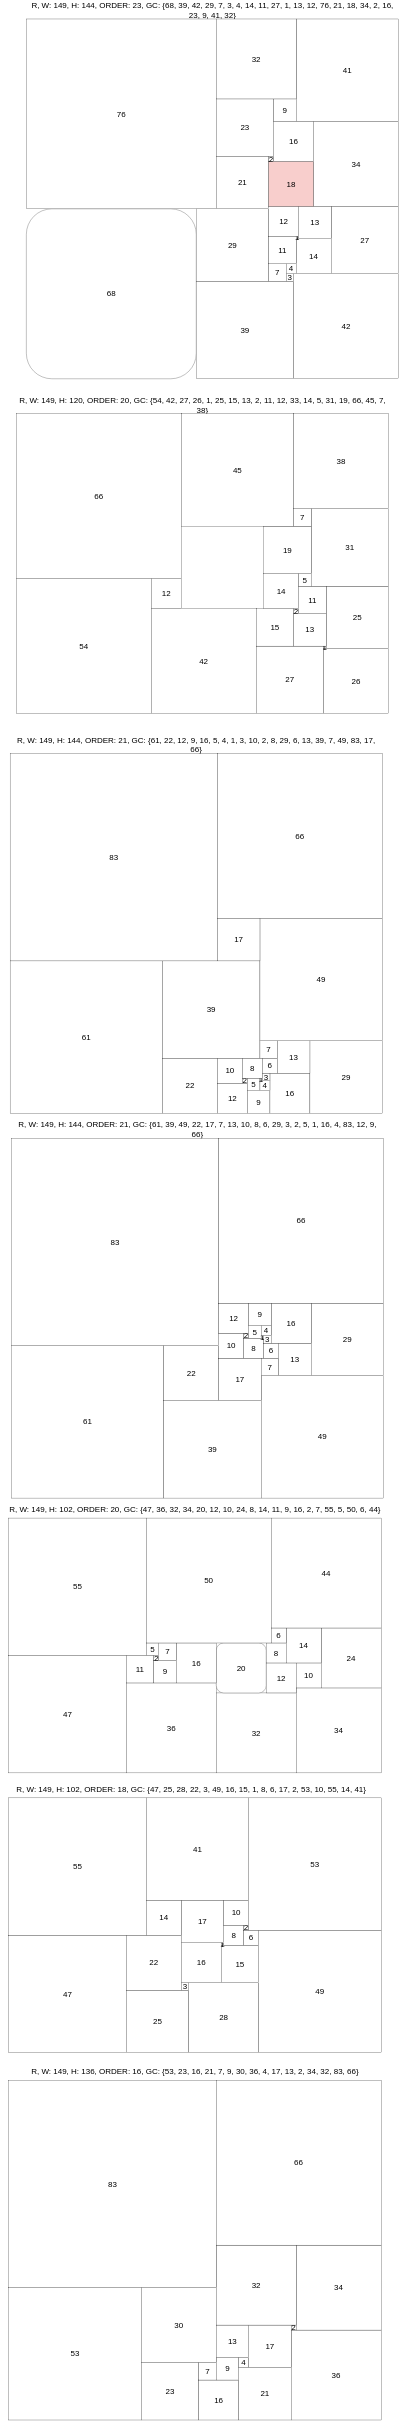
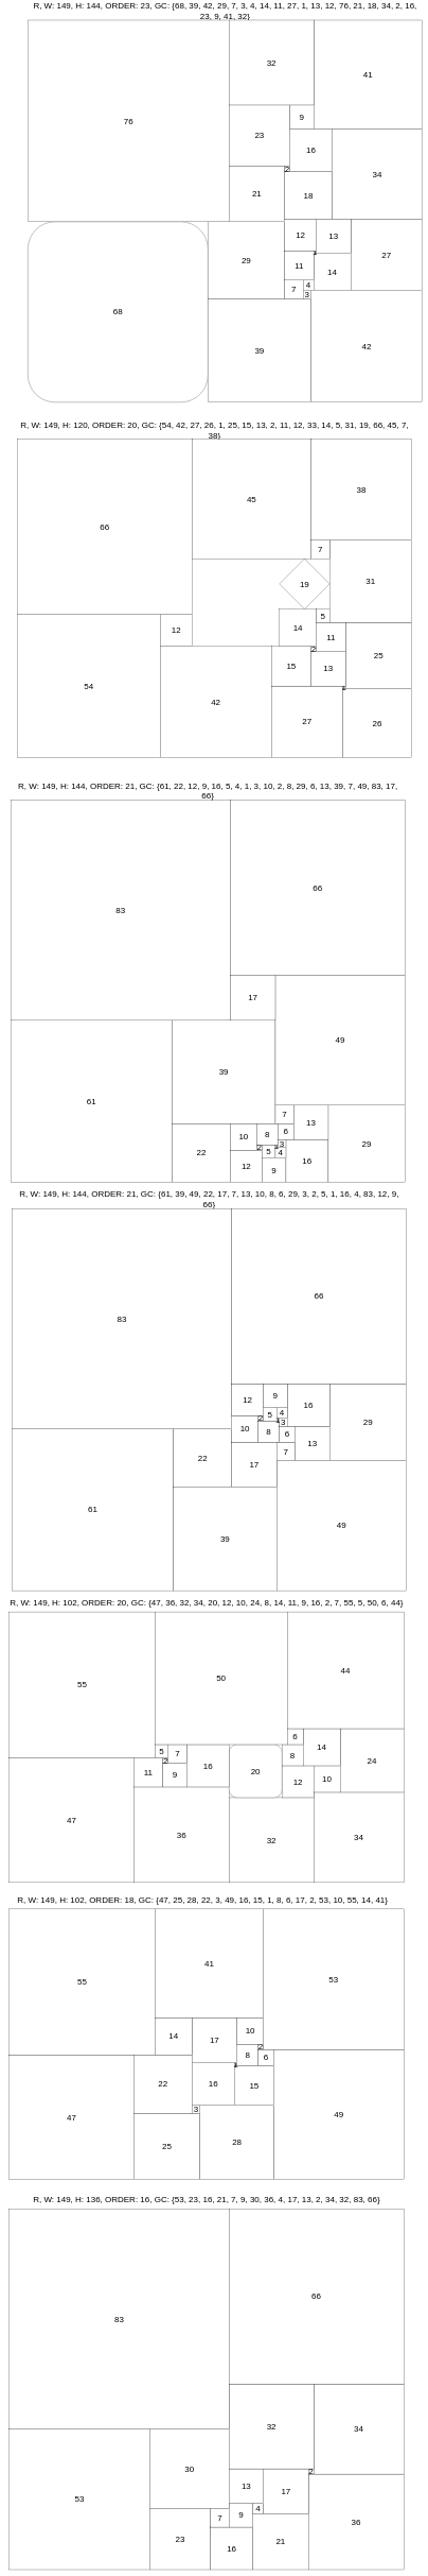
- <mxCell id="25" value="18" style="rounded=0;whiteSpace=wrap;html=1;fontSize=32;fillColor=#f8cecc;" parent="9" vertex="1"><mxGeometry x="970" y="570" width="180" height="180" as="geometry" /></mxCell>
+ <mxCell id="25" value="18" style="rounded=0;whiteSpace=wrap;html=1;fontSize=32;" parent="9" vertex="1"><mxGeometry x="970" y="570" width="180" height="180" as="geometry" /></mxCell>
- <mxCell id="48" value="19" style="rounded=0;whiteSpace=wrap;html=1;fontSize=32;" parent="33" vertex="1"><mxGeometry x="990" y="450" width="190" height="190" as="geometry" /></mxCell>
+ <mxCell id="48" value="19" style="rhombus;whiteSpace=wrap;html=1;fontSize=32;" parent="33" vertex="1"><mxGeometry x="990" y="450" width="190" height="190" as="geometry" /></mxCell>
